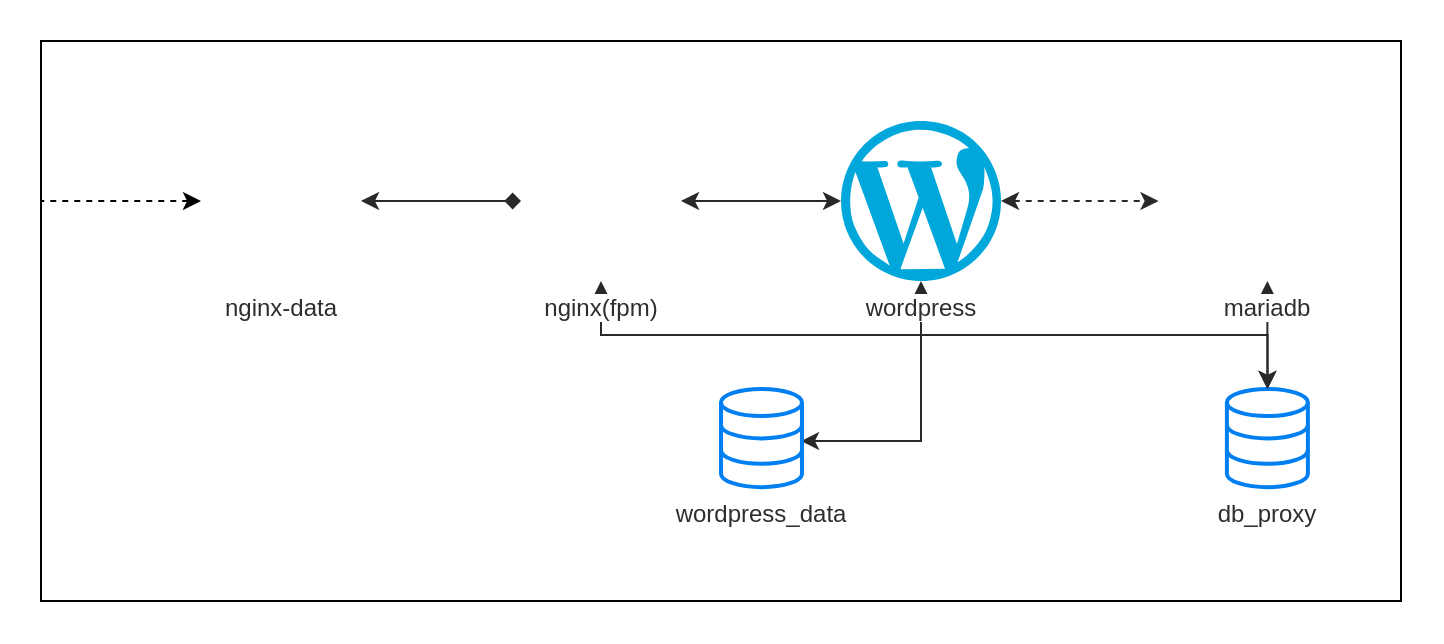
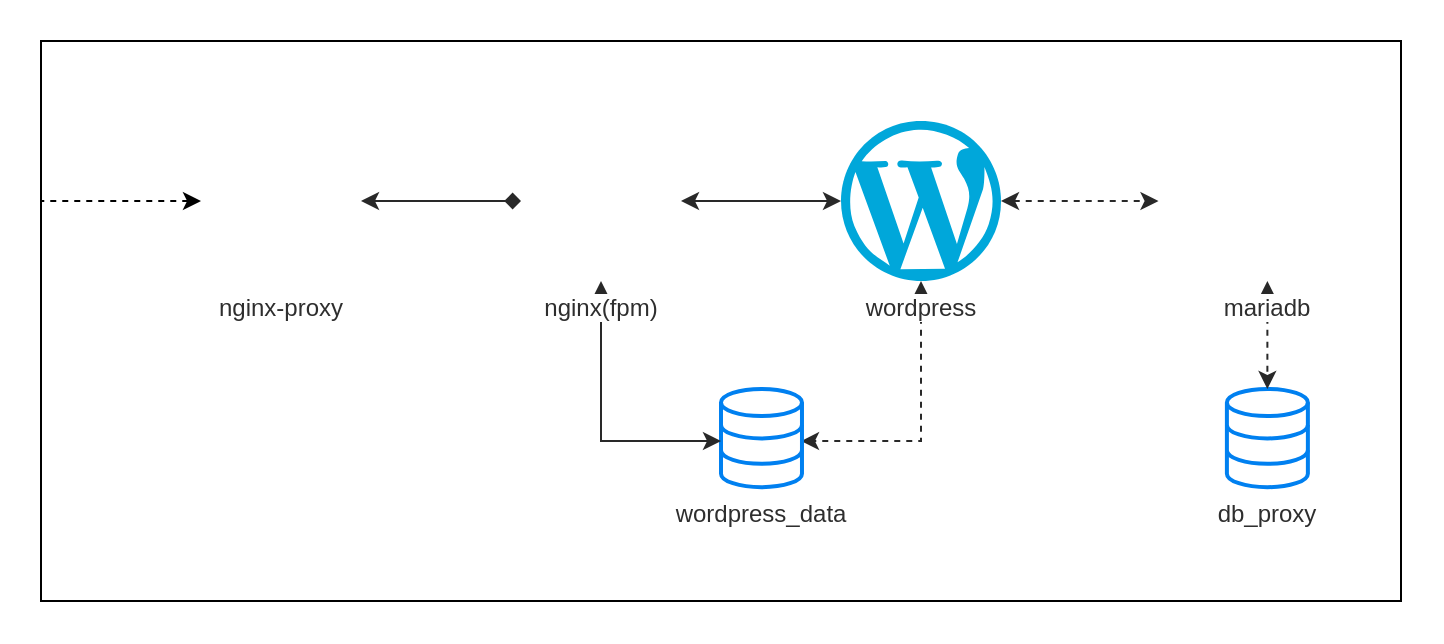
- <mxCell id="8" value="nginx-data" style="shape=image;html=1;verticalAlign=top;verticalLabelPosition=bottom;labelBackgroundColor=#ffffff;imageAspect=0;aspect=fixed;image=https://cdn4.iconfinder.com/data/icons/logos-brands-5/24/nginx-128.png;flipH=0;fontColor=#2E2E2E;" vertex="1" parent="1"><mxGeometry x="100" y="60" width="80" height="80" as="geometry" /></mxCell>
+ <mxCell id="8" value="nginx-proxy" style="shape=image;html=1;verticalAlign=top;verticalLabelPosition=bottom;labelBackgroundColor=#ffffff;imageAspect=0;aspect=fixed;image=https://cdn4.iconfinder.com/data/icons/logos-brands-5/24/nginx-128.png;flipH=0;fontColor=#2E2E2E;" vertex="1" parent="1"><mxGeometry x="100" y="60" width="80" height="80" as="geometry" /></mxCell>
- <mxCell id="14" style="edgeStyle=orthogonalEdgeStyle;rounded=0;orthogonalLoop=1;jettySize=auto;html=1;startArrow=classic;startFill=1;fontColor=#2E2E2E;strokeColor=#292929;" edge="1" parent="1" source="15" target="9"><mxGeometry relative="1" as="geometry" /></mxCell>
+ <mxCell id="14" style="edgeStyle=orthogonalEdgeStyle;rounded=0;orthogonalLoop=1;jettySize=auto;html=1;startArrow=classic;startFill=1;fontColor=#2E2E2E;strokeColor=#292929;dashed=1;" edge="1" parent="1" source="15" target="9"><mxGeometry relative="1" as="geometry" /></mxCell>
- <mxCell id="11" style="edgeStyle=orthogonalEdgeStyle;rounded=0;orthogonalLoop=1;jettySize=auto;html=1;exitX=0.5;exitY=1;exitDx=0;exitDy=0;startArrow=classic;startFill=1;fontColor=#2E2E2E;strokeColor=#292929;" edge="1" parent="1" source="13" target="9"><mxGeometry relative="1" as="geometry" /></mxCell>
+ <mxCell id="11" style="edgeStyle=orthogonalEdgeStyle;rounded=0;orthogonalLoop=1;jettySize=auto;html=1;exitX=0.5;exitY=1;exitDx=0;exitDy=0;entryX=0;entryY=0.53;entryDx=0;entryDy=0;entryPerimeter=0;startArrow=classic;startFill=1;fontColor=#2E2E2E;strokeColor=#292929;" edge="1" parent="1" source="13" target="10"><mxGeometry relative="1" as="geometry" /></mxCell>
- <mxCell id="3" style="edgeStyle=orthogonalEdgeStyle;rounded=0;orthogonalLoop=1;jettySize=auto;html=1;entryX=0.988;entryY=0.53;entryDx=0;entryDy=0;entryPerimeter=0;startArrow=classic;startFill=1;fontColor=#2E2E2E;strokeColor=#292929;" edge="1" parent="1" source="5" target="10"><mxGeometry relative="1" as="geometry"><Array as="points"><mxPoint x="460" y="220" /></Array></mxGeometry></mxCell>
+ <mxCell id="3" style="edgeStyle=orthogonalEdgeStyle;rounded=0;orthogonalLoop=1;jettySize=auto;html=1;entryX=0.988;entryY=0.53;entryDx=0;entryDy=0;entryPerimeter=0;startArrow=classic;startFill=1;fontColor=#2E2E2E;strokeColor=#292929;dashed=1;" edge="1" parent="1" source="5" target="10"><mxGeometry relative="1" as="geometry"><Array as="points"><mxPoint x="460" y="220" /></Array></mxGeometry></mxCell>
